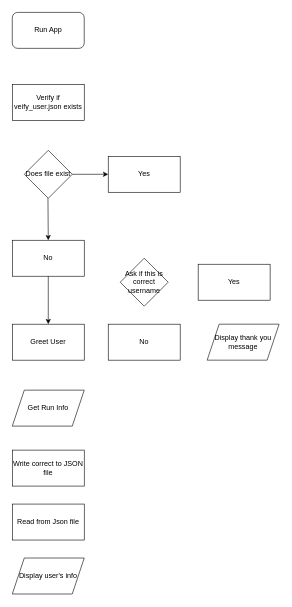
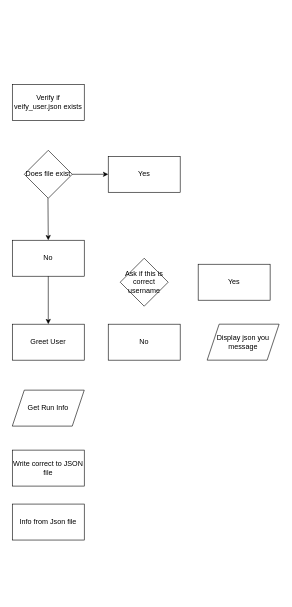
- <mxCell id="2" value="Run App" style="rounded=1;whiteSpace=wrap;html=1;" vertex="1" parent="1"><mxGeometry x="20" y="20" width="120" height="60" as="geometry" /></mxCell>
- <mxCell id="16" value="Display thank you message" style="shape=parallelogram;perimeter=parallelogramPerimeter;whiteSpace=wrap;html=1;fixedSize=1;" vertex="1" parent="1"><mxGeometry x="345" y="540" width="120" height="60" as="geometry" /></mxCell>
+ <mxCell id="16" value="Display json you message" style="shape=parallelogram;perimeter=parallelogramPerimeter;whiteSpace=wrap;html=1;fixedSize=1;" vertex="1" parent="1"><mxGeometry x="345" y="540" width="120" height="60" as="geometry" /></mxCell>
- <mxCell id="12" value="Read from Json file" style="rounded=0;whiteSpace=wrap;html=1;" vertex="1" parent="1"><mxGeometry x="20" y="840" width="120" height="60" as="geometry" /></mxCell>
+ <mxCell id="12" value="Info from Json file" style="rounded=0;whiteSpace=wrap;html=1;" vertex="1" parent="1"><mxGeometry x="20" y="840" width="120" height="60" as="geometry" /></mxCell>
- <mxCell id="13" value="Display user's info" style="shape=parallelogram;perimeter=parallelogramPerimeter;whiteSpace=wrap;html=1;fixedSize=1;" vertex="1" parent="1"><mxGeometry x="20" y="930" width="120" height="60" as="geometry" /></mxCell>
